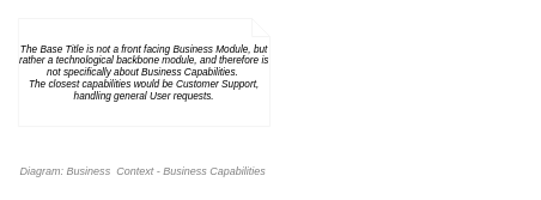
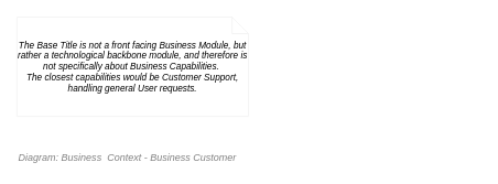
- <mxCell id="6" value="&lt;font style=&quot;font-size: 12px ; font-weight: normal&quot;&gt;&lt;i&gt;&lt;span style=&quot;font-size: 12px&quot;&gt;Diagram: &lt;/span&gt;&lt;/i&gt;&lt;i&gt;Business&amp;nbsp; Context - Business Capabilities&lt;/i&gt;&lt;/font&gt;" style="text;strokeColor=none;fillColor=none;html=1;fontSize=12;fontStyle=1;verticalAlign=middle;align=left;shadow=0;glass=0;comic=0;opacity=30;fontColor=#808080;" vertex="1" parent="5"><mxGeometry x="20" y="180" width="560" height="20" as="geometry" /></mxCell>
+ <mxCell id="6" value="&lt;font style=&quot;font-size: 12px ; font-weight: normal&quot;&gt;&lt;i&gt;&lt;span style=&quot;font-size: 12px&quot;&gt;Diagram: &lt;/span&gt;&lt;/i&gt;&lt;i&gt;Business&amp;nbsp; Context - Business Customer&lt;/i&gt;&lt;/font&gt;" style="text;strokeColor=none;fillColor=none;html=1;fontSize=12;fontStyle=1;verticalAlign=middle;align=left;shadow=0;glass=0;comic=0;opacity=30;fontColor=#808080;" vertex="1" parent="5"><mxGeometry x="20" y="180" width="560" height="20" as="geometry" /></mxCell>
